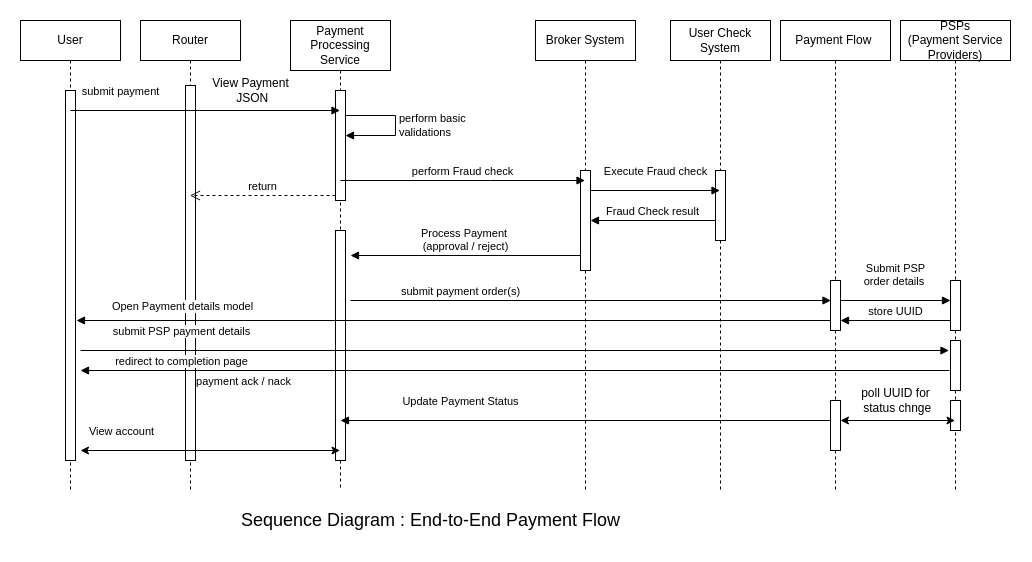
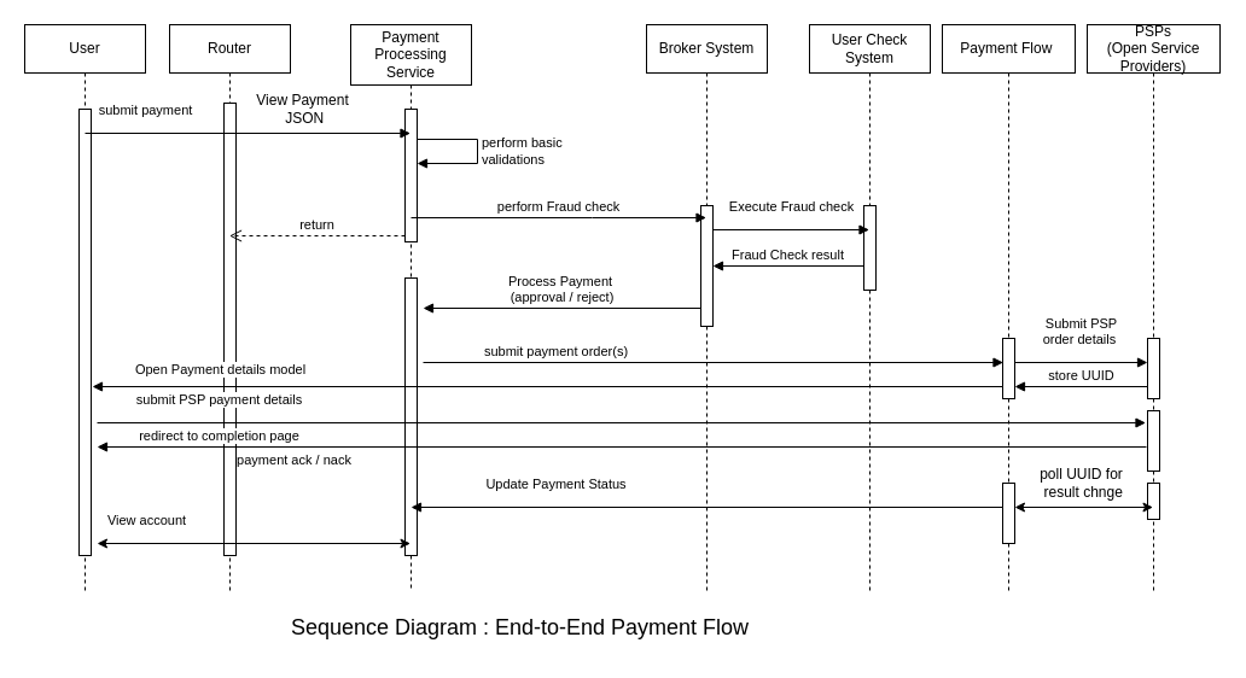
- <mxCell id="27" value="PSPs&lt;div&gt;(Payment Service Providers)&lt;/div&gt;" style="shape=umlLifeline;perimeter=lifelinePerimeter;whiteSpace=wrap;html=1;container=1;dropTarget=0;collapsible=0;recursiveResize=0;outlineConnect=0;portConstraint=eastwest;newEdgeStyle={&quot;curved&quot;:0,&quot;rounded&quot;:0};size=40;" parent="1" vertex="1"><mxGeometry x="900" y="20" width="110" height="470" as="geometry" /></mxCell>
+ <mxCell id="27" value="PSPs&lt;div&gt;(Open Service Providers)&lt;/div&gt;" style="shape=umlLifeline;perimeter=lifelinePerimeter;whiteSpace=wrap;html=1;container=1;dropTarget=0;collapsible=0;recursiveResize=0;outlineConnect=0;portConstraint=eastwest;newEdgeStyle={&quot;curved&quot;:0,&quot;rounded&quot;:0};size=40;" parent="1" vertex="1"><mxGeometry x="900" y="20" width="110" height="470" as="geometry" /></mxCell>
- <mxCell id="39" value="poll UUID for&lt;br&gt;&amp;nbsp;status chnge" style="text;html=1;align=center;verticalAlign=middle;resizable=0;points=[];autosize=1;strokeColor=none;fillColor=none;" parent="1" vertex="1"><mxGeometry x="850" y="380" width="90" height="40" as="geometry" /></mxCell>
+ <mxCell id="39" value="poll UUID for&lt;br&gt;&amp;nbsp;result chnge" style="text;html=1;align=center;verticalAlign=middle;resizable=0;points=[];autosize=1;strokeColor=none;fillColor=none;" parent="1" vertex="1"><mxGeometry x="850" y="380" width="90" height="40" as="geometry" /></mxCell>
